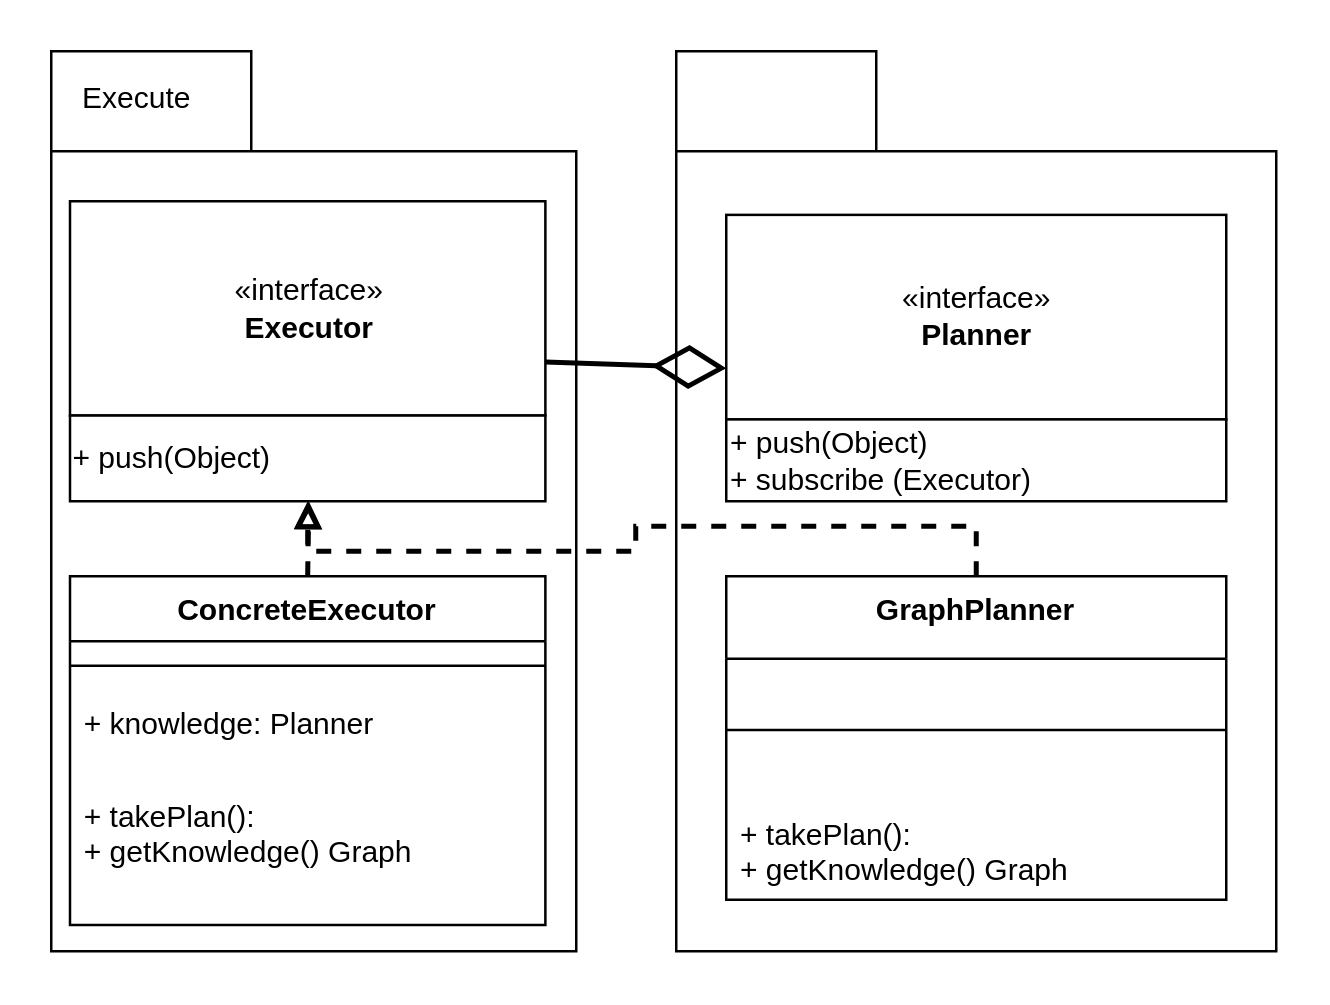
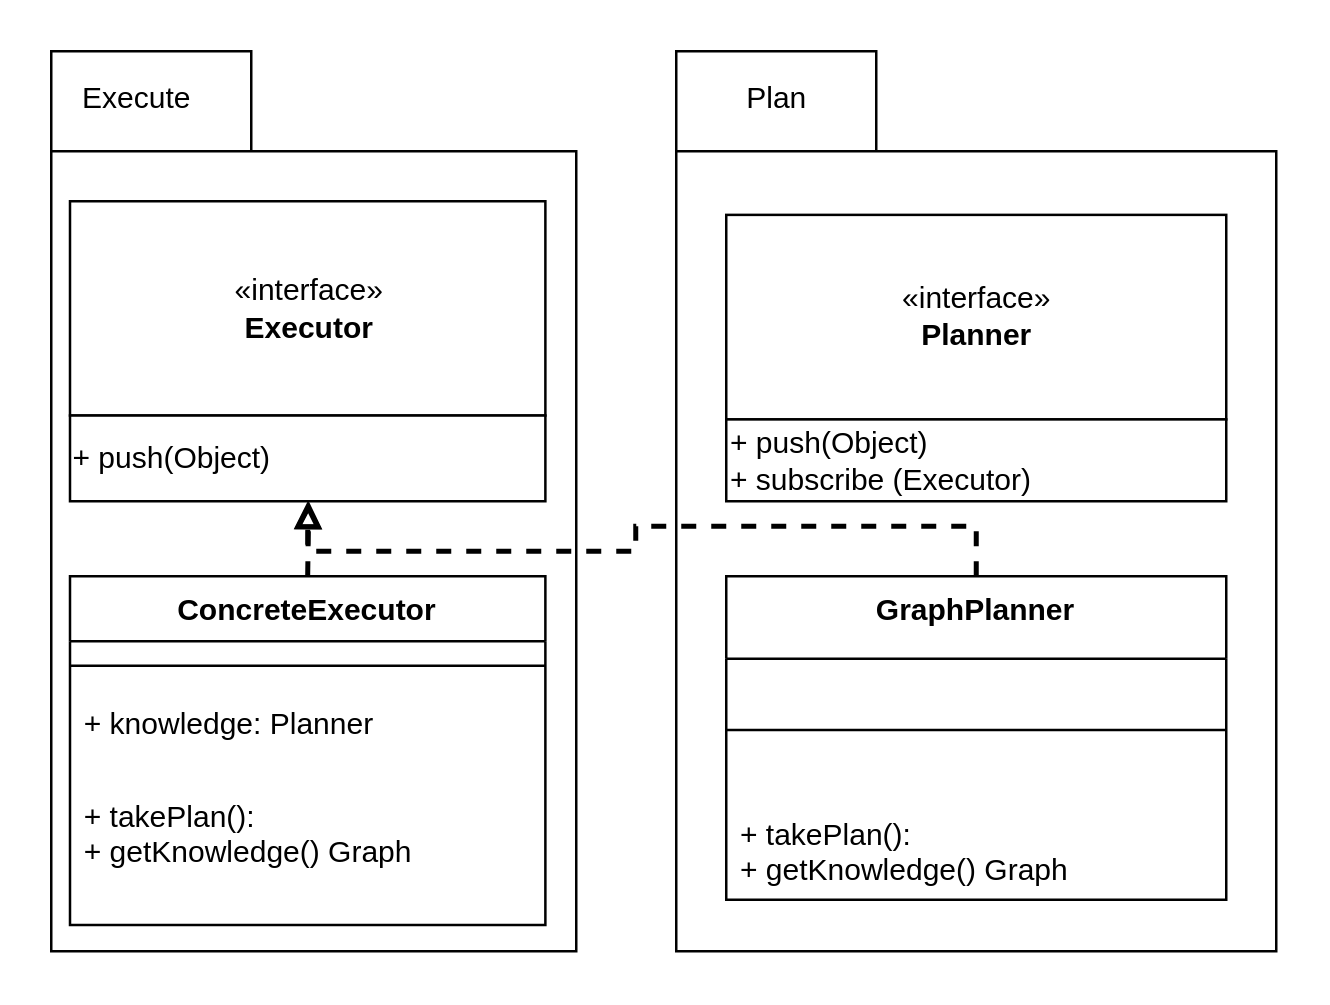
+ <mxCell id="16" value="Plan" style="text;html=1;align=center;verticalAlign=middle;resizable=0;points=[];autosize=1;strokeColor=none;" parent="1" vertex="1"><mxGeometry x="290" y="28.571" width="40" height="20" as="geometry" /></mxCell>
- <mxCell id="24" value="" style="endArrow=diamondThin;endFill=0;endSize=24;html=1;strokeWidth=2;exitX=1;exitY=0.75;exitDx=0;exitDy=0;entryX=0;entryY=0.75;entryDx=0;entryDy=0;" parent="1" source="11" target="22" edge="1"><mxGeometry width="160" relative="1" as="geometry"><mxPoint x="251" y="241.585" as="sourcePoint" /><mxPoint x="250" y="140" as="targetPoint" /></mxGeometry></mxCell>
